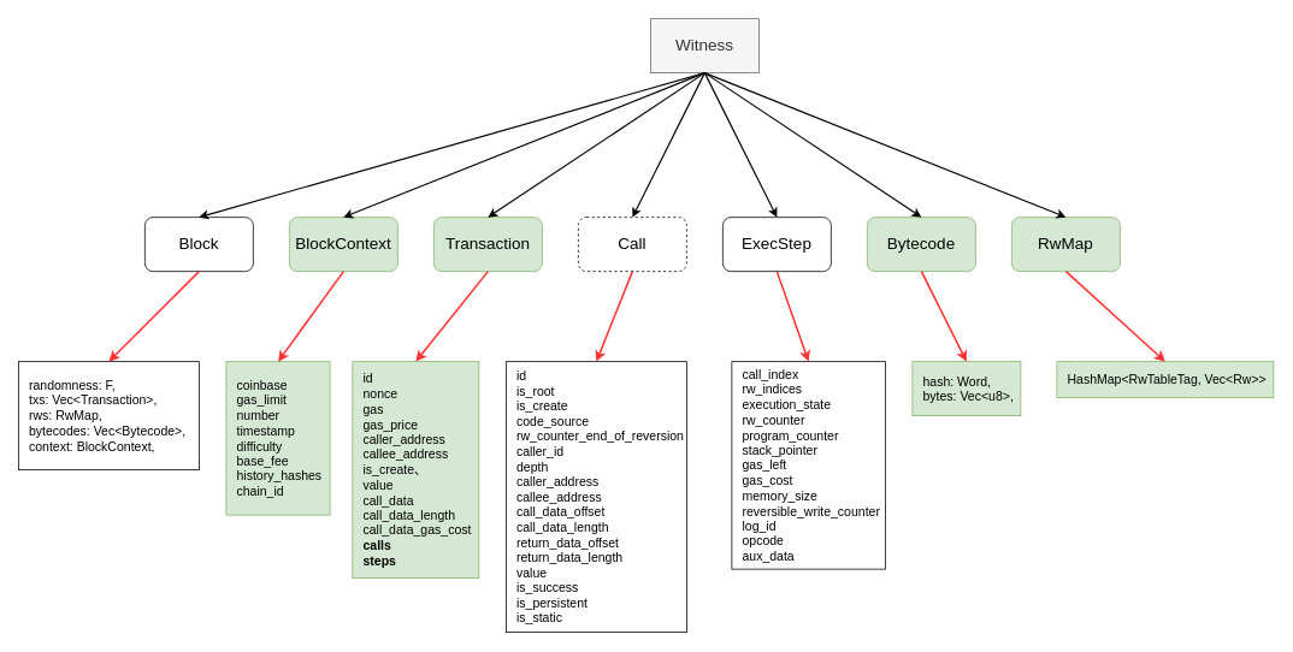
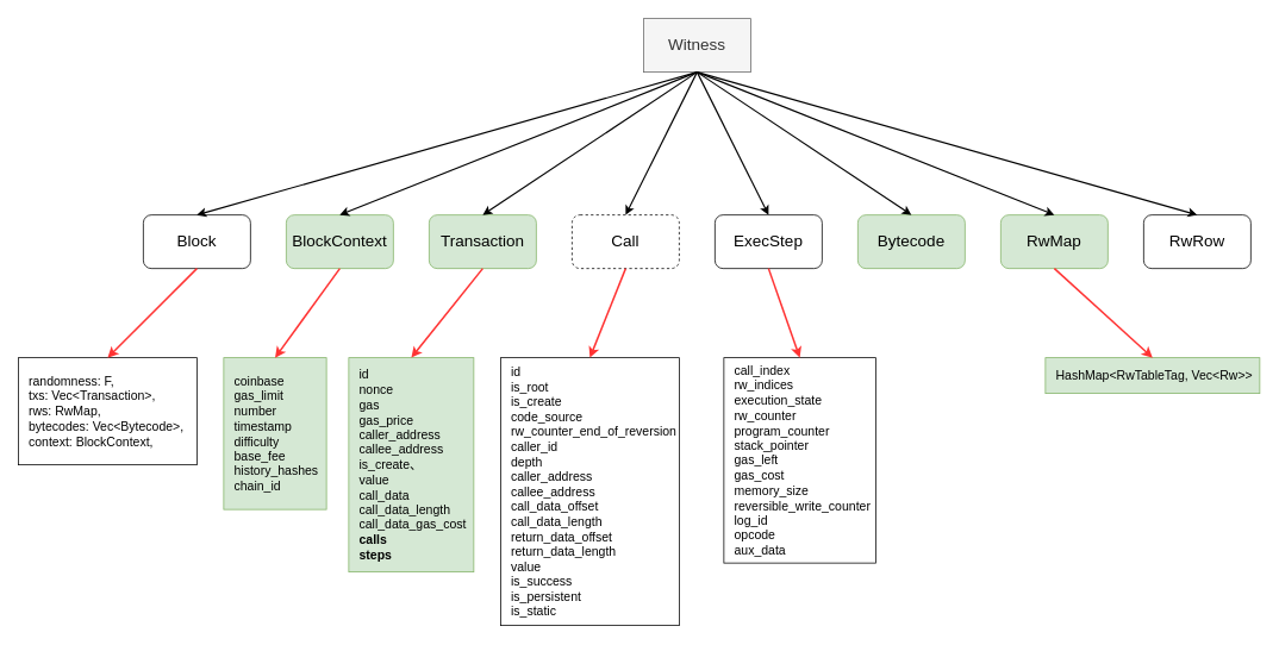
+ <mxCell id="18" value="" style="endArrow=classic;html=1;rounded=0;fontSize=18;entryX=0.5;entryY=0;entryDx=0;entryDy=0;strokeWidth=1.5;exitX=0.5;exitY=1;exitDx=0;exitDy=0;" edge="1" parent="1" source="2" target="10"><mxGeometry width="50" height="50" relative="1" as="geometry"><mxPoint x="940" y="80" as="sourcePoint" /><mxPoint x="1190" y="250" as="targetPoint" /></mxGeometry></mxCell>
+ <mxCell id="10" value="RwRow" style="rounded=1;whiteSpace=wrap;html=1;fontSize=18;" vertex="1" parent="1"><mxGeometry x="1280" y="240" width="120" height="60" as="geometry" /></mxCell>
- <mxCell id="27" value="" style="endArrow=classic;html=1;rounded=0;fontSize=14;strokeWidth=2;exitX=0.5;exitY=1;exitDx=0;exitDy=0;entryX=0.5;entryY=0;entryDx=0;entryDy=0;fillColor=#f8cecc;strokeColor=#FF3333;" edge="1" parent="1" source="8" target="25"><mxGeometry width="50" height="50" relative="1" as="geometry"><mxPoint x="550" y="310" as="sourcePoint" /><mxPoint x="550" y="410" as="targetPoint" /></mxGeometry></mxCell>
- <mxCell id="25" value="&lt;div style=&quot;font-size: 14px;&quot;&gt;&lt;div&gt;hash: Word,&lt;/div&gt;&lt;div&gt;bytes: Vec&amp;lt;u8&amp;gt;,&lt;/div&gt;&lt;/div&gt;" style="rounded=0;whiteSpace=wrap;html=1;fontSize=14;align=left;spacingLeft=10;fillColor=#d5e8d4;strokeColor=#82b366;" vertex="1" parent="1"><mxGeometry x="1010" y="400" width="120" height="60" as="geometry" /></mxCell>
